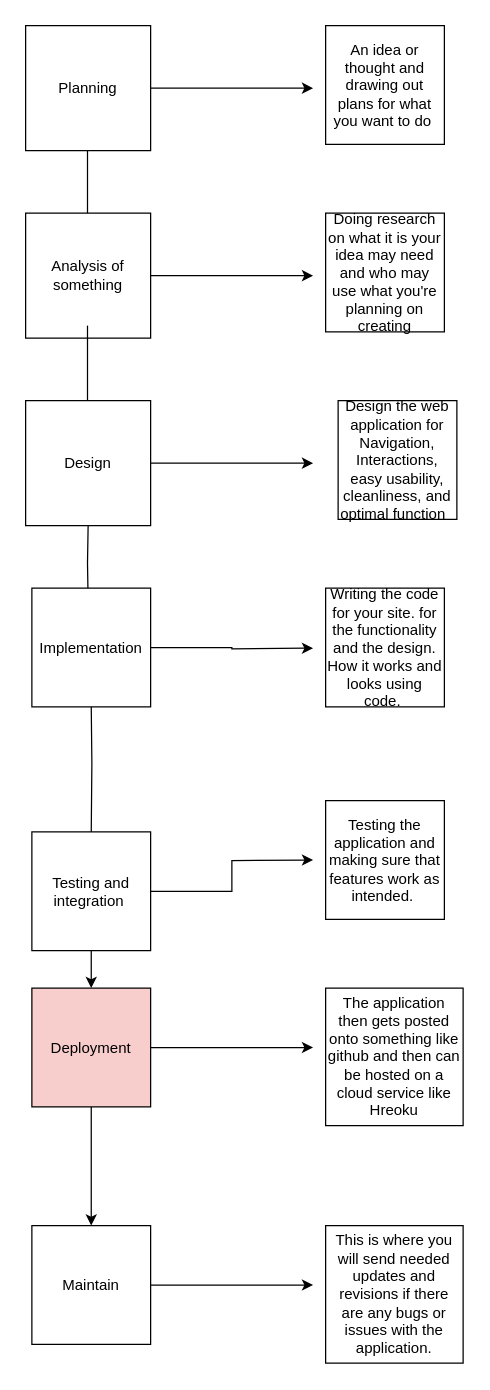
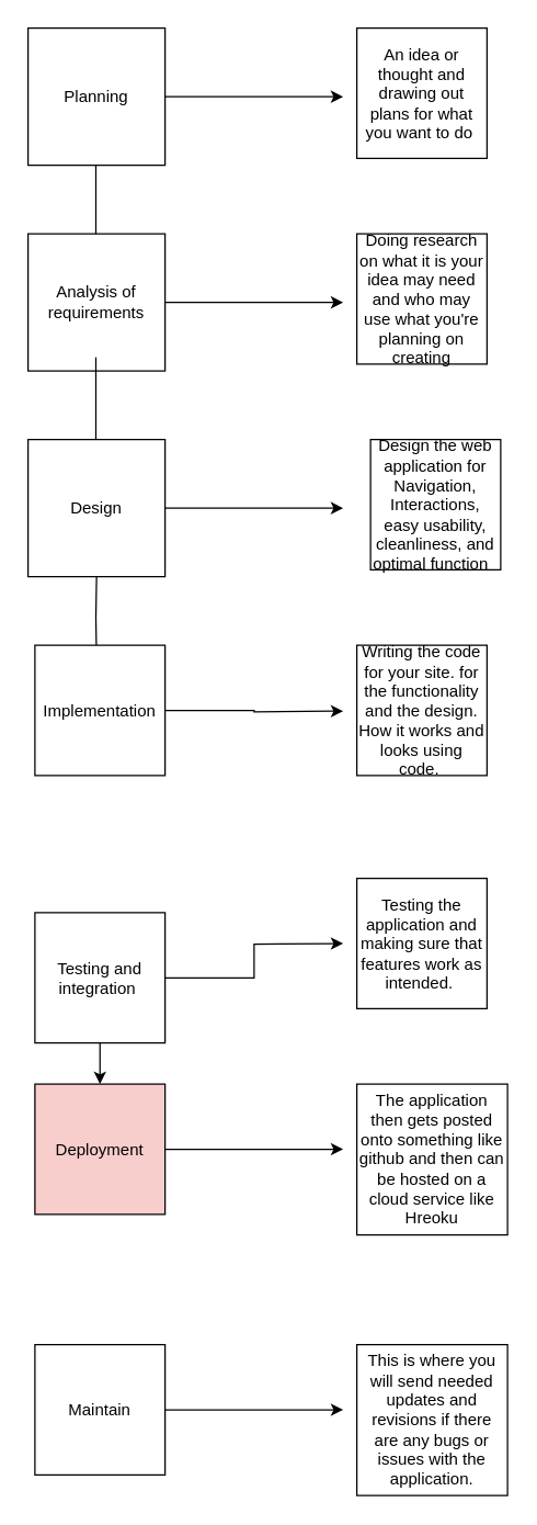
- <mxCell id="6" value="Analysis of something" style="whiteSpace=wrap;html=1;aspect=fixed;" vertex="1" parent="1"><mxGeometry x="20" y="170" width="100" height="100" as="geometry" /></mxCell>
+ <mxCell id="6" value="Analysis of requirements" style="whiteSpace=wrap;html=1;aspect=fixed;" vertex="1" parent="1"><mxGeometry x="20" y="170" width="100" height="100" as="geometry" /></mxCell>
- <mxCell id="16" value="" style="endArrow=none;html=1;rounded=0;exitX=0.5;exitY=0;exitDx=0;exitDy=0;entryX=0.5;entryY=1;entryDx=0;entryDy=0;" edge="1" parent="1" source="15" target="12"><mxGeometry width="50" height="50" relative="1" as="geometry"><mxPoint x="30" y="615" as="sourcePoint" /><mxPoint x="80" y="565" as="targetPoint" /><Array as="points"><mxPoint x="73" y="610" /></Array></mxGeometry></mxCell>
- <mxCell id="25" style="edgeStyle=orthogonalEdgeStyle;rounded=0;orthogonalLoop=1;jettySize=auto;html=1;entryX=0.5;entryY=0;entryDx=0;entryDy=0;" edge="1" parent="1" source="26" target="18"><mxGeometry relative="1" as="geometry" /></mxCell>
